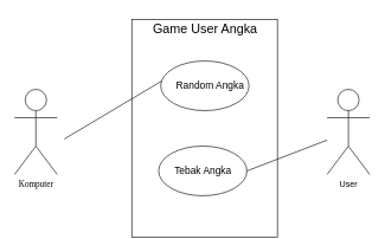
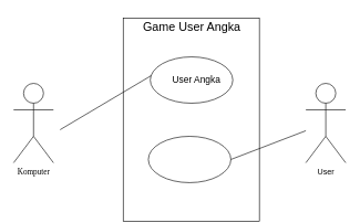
- <mxCell id="6" value="&lt;font style=&quot;font-size: 14px;&quot;&gt;Random Angka&lt;/font&gt;" style="text;html=1;align=center;verticalAlign=middle;resizable=0;points=[];autosize=1;strokeColor=none;fillColor=none;" vertex="1" parent="1"><mxGeometry x="235" y="105" width="120" height="30" as="geometry" /></mxCell>
+ <mxCell id="6" value="&lt;font style=&quot;font-size: 14px;&quot;&gt;User Angka&lt;/font&gt;" style="text;html=1;align=center;verticalAlign=middle;resizable=0;points=[];autosize=1;strokeColor=none;fillColor=none;" vertex="1" parent="1"><mxGeometry x="235" y="105" width="120" height="30" as="geometry" /></mxCell>
- <mxCell id="8" value="&lt;font style=&quot;font-size: 14px;&quot;&gt;Tebak Angka&lt;/font&gt;" style="text;html=1;align=center;verticalAlign=middle;resizable=0;points=[];autosize=1;strokeColor=none;fillColor=none;" vertex="1" parent="1"><mxGeometry x="235" y="225" width="100" height="30" as="geometry" /></mxCell>
